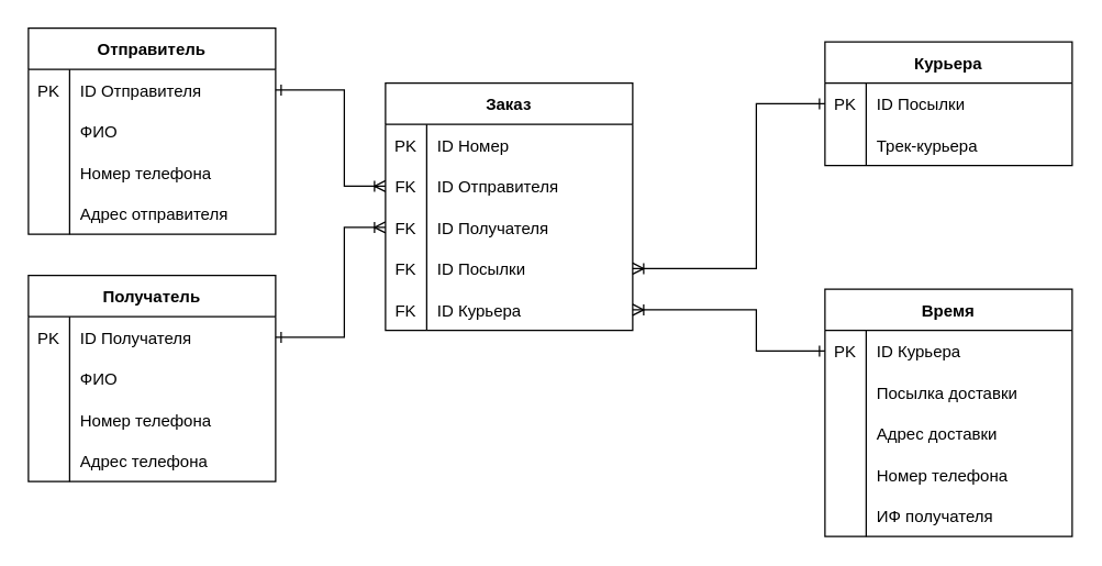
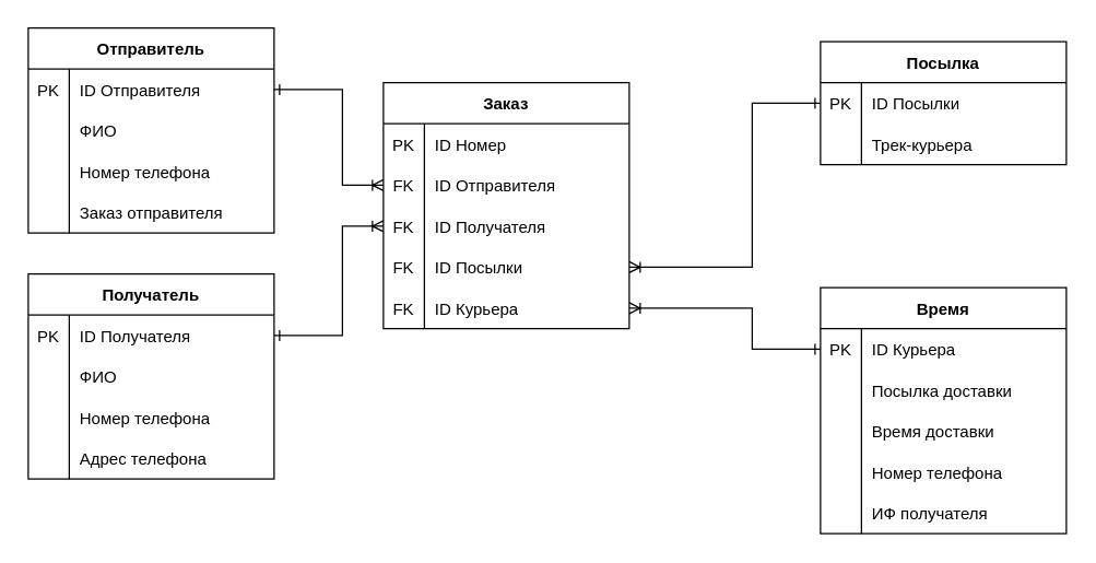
- <mxCell id="28" value="Курьера" style="shape=table;startSize=30;container=1;collapsible=1;childLayout=tableLayout;fixedRows=1;rowLines=0;fontStyle=1;align=center;resizeLast=1;" vertex="1" parent="1"><mxGeometry x="600" y="30" width="180" height="90" as="geometry" /></mxCell>
+ <mxCell id="28" value="Посылка" style="shape=table;startSize=30;container=1;collapsible=1;childLayout=tableLayout;fixedRows=1;rowLines=0;fontStyle=1;align=center;resizeLast=1;" vertex="1" parent="1"><mxGeometry x="600" y="30" width="180" height="90" as="geometry" /></mxCell>
- <mxCell id="14" value="Адрес отправителя" style="shape=partialRectangle;connectable=0;fillColor=none;top=0;left=0;bottom=0;right=0;align=left;spacingLeft=6;overflow=hidden;" vertex="1" parent="12"><mxGeometry x="30" width="150" height="30" as="geometry"><mxRectangle width="150" height="30" as="alternateBounds" /></mxGeometry></mxCell>
+ <mxCell id="14" value="Заказ отправителя" style="shape=partialRectangle;connectable=0;fillColor=none;top=0;left=0;bottom=0;right=0;align=left;spacingLeft=6;overflow=hidden;" vertex="1" parent="12"><mxGeometry x="30" width="150" height="30" as="geometry"><mxRectangle width="150" height="30" as="alternateBounds" /></mxGeometry></mxCell>
- <mxCell id="60" value="Адрес доставки" style="shape=partialRectangle;connectable=0;fillColor=none;top=0;left=0;bottom=0;right=0;align=left;spacingLeft=6;overflow=hidden;" vertex="1" parent="58"><mxGeometry x="30" width="150" height="30" as="geometry"><mxRectangle width="150" height="30" as="alternateBounds" /></mxGeometry></mxCell>
+ <mxCell id="60" value="Время доставки" style="shape=partialRectangle;connectable=0;fillColor=none;top=0;left=0;bottom=0;right=0;align=left;spacingLeft=6;overflow=hidden;" vertex="1" parent="58"><mxGeometry x="30" width="150" height="30" as="geometry"><mxRectangle width="150" height="30" as="alternateBounds" /></mxGeometry></mxCell>
